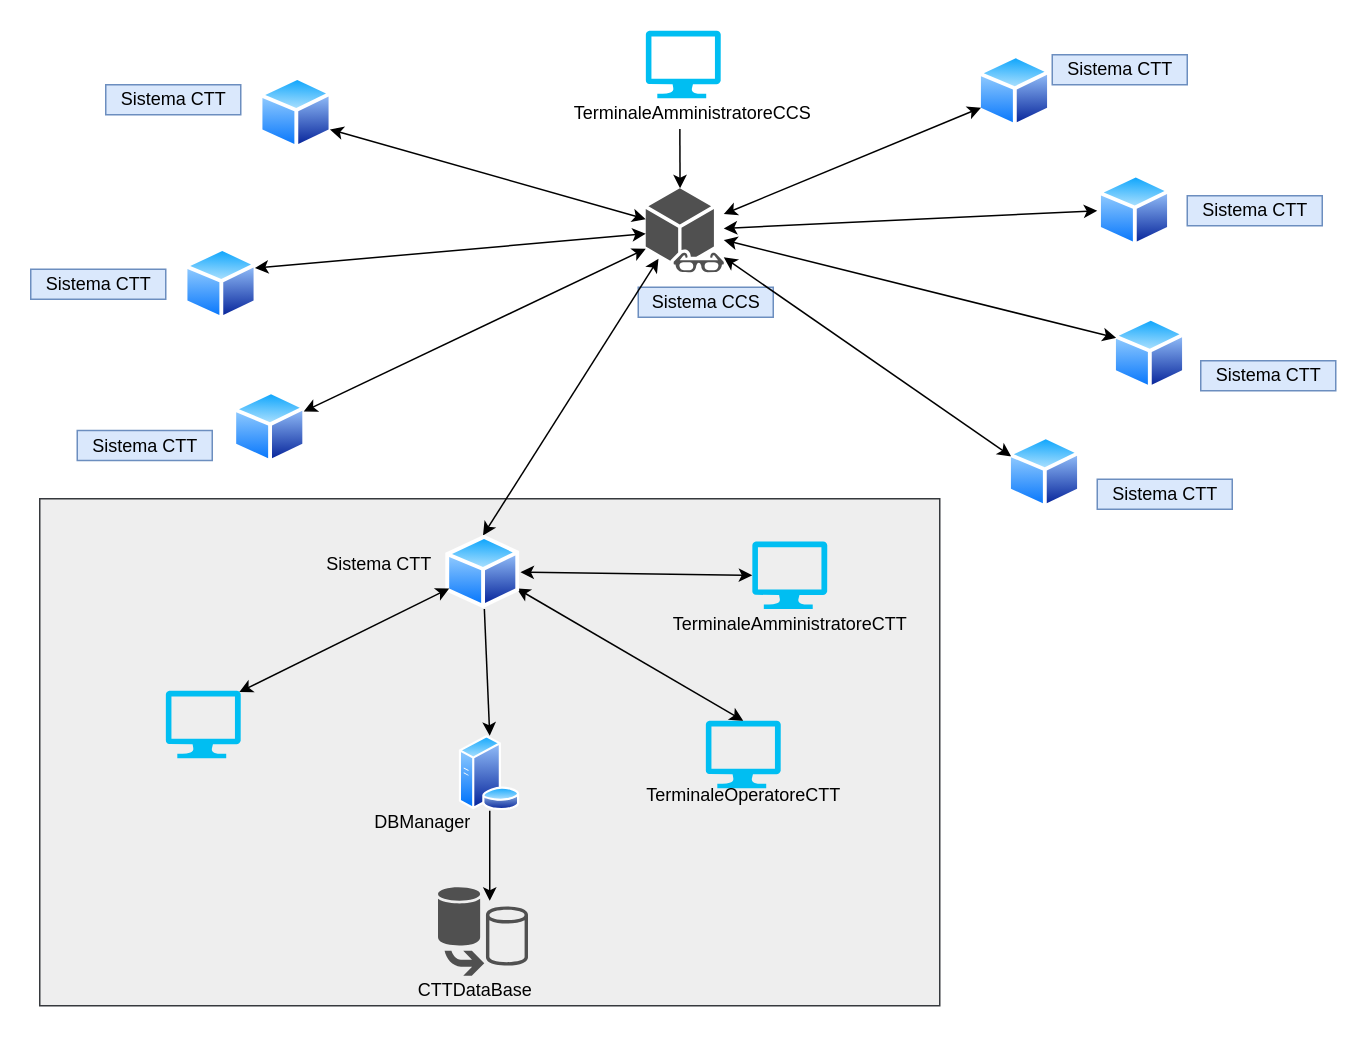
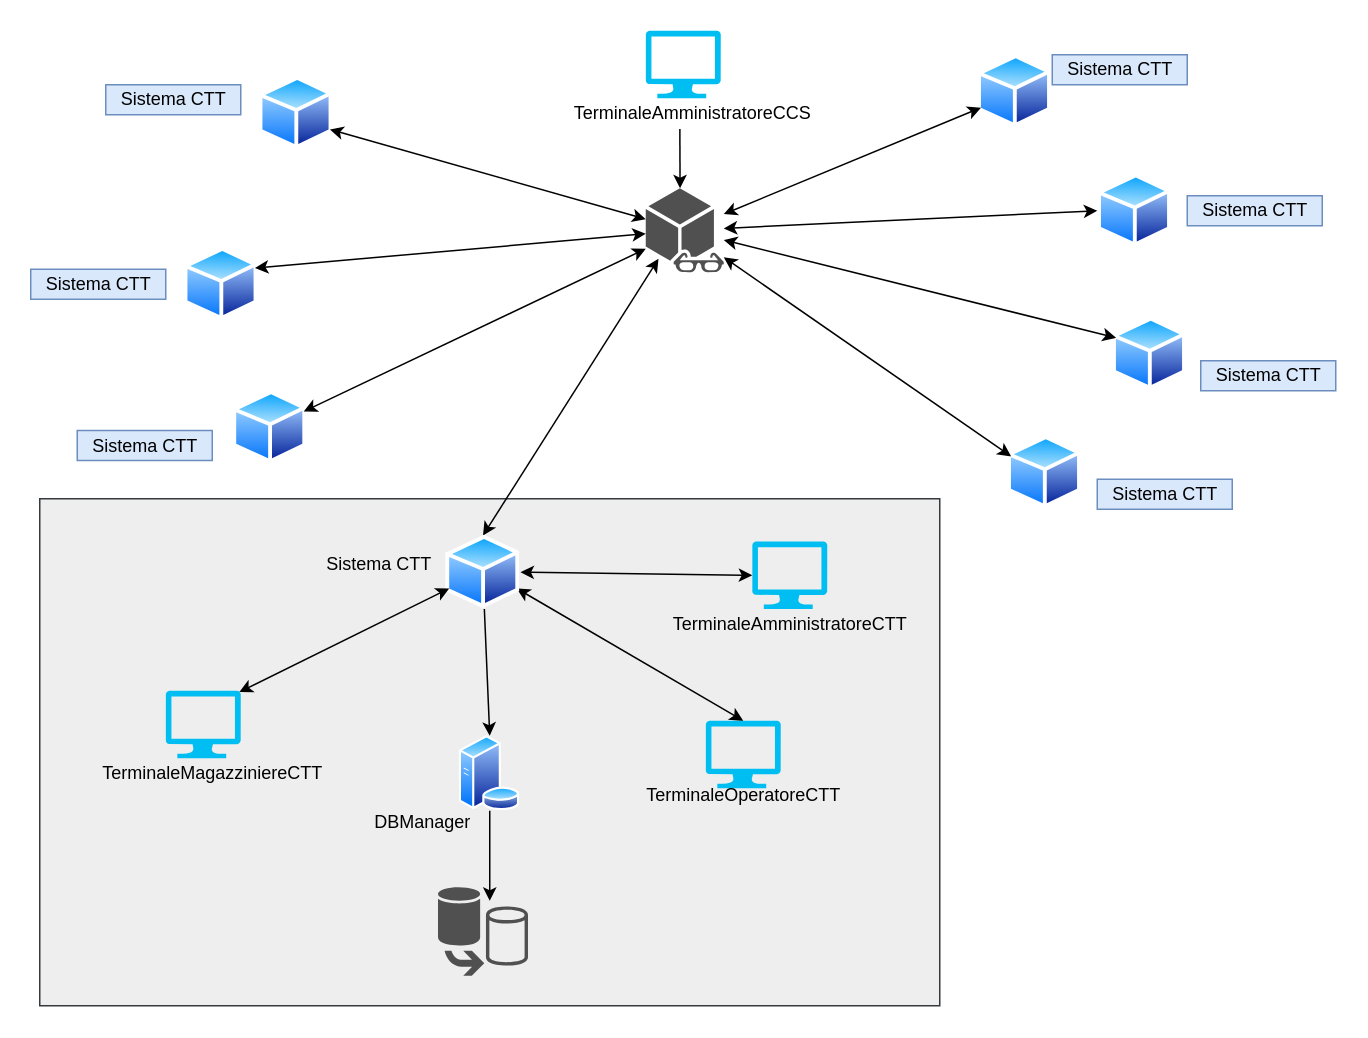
- <mxCell id="3" value="Sistema CCS" style="text;html=1;align=center;verticalAlign=middle;resizable=0;points=[];autosize=1;fillColor=#dae8fc;strokeColor=#6c8ebf;" parent="1" vertex="1"><mxGeometry x="425" y="191" width="90" height="20" as="geometry" /></mxCell>
+ <mxCell id="10" value="TerminaleMagazziniereCTT" style="text;html=1;align=center;verticalAlign=middle;resizable=0;points=[];autosize=1;" parent="1" vertex="1"><mxGeometry x="61" y="505" width="160" height="20" as="geometry" /></mxCell>
- <mxCell id="6" value="CTTDataBase" style="text;html=1;align=center;verticalAlign=middle;resizable=0;points=[];autosize=1;" parent="1" vertex="1"><mxGeometry x="271" y="650" width="90" height="20" as="geometry" /></mxCell>
